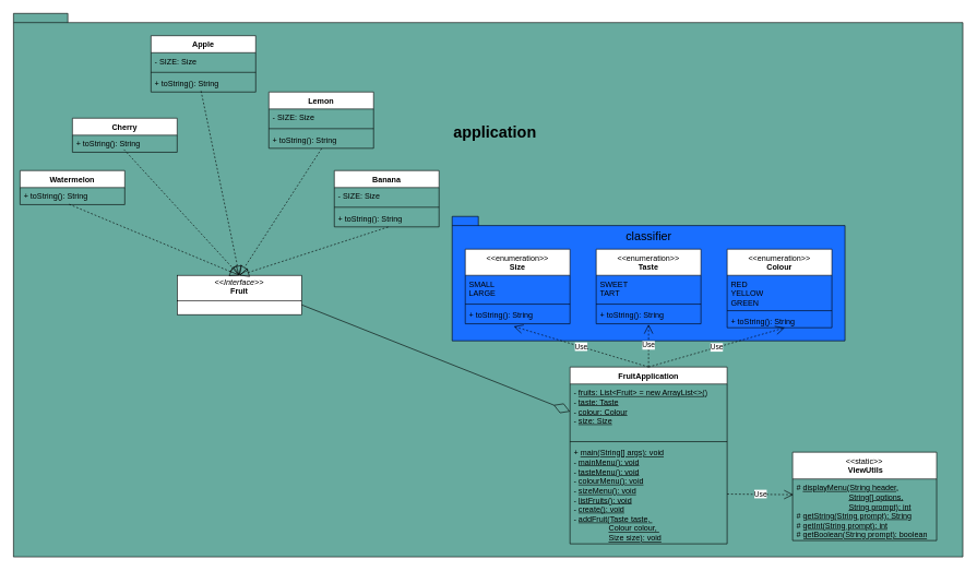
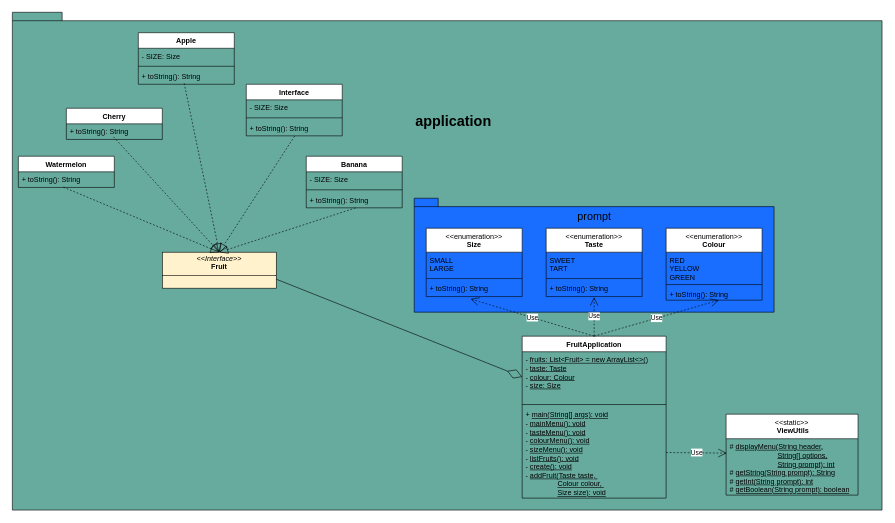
- <mxCell id="19" value="Lemon" style="swimlane;fontStyle=1;align=center;verticalAlign=top;childLayout=stackLayout;horizontal=1;startSize=26;horizontalStack=0;resizeParent=1;resizeParentMax=0;resizeLast=0;collapsible=1;marginBottom=0;whiteSpace=wrap;html=1;" parent="1" vertex="1"><mxGeometry x="410" y="140" width="160" height="86" as="geometry" /></mxCell>
+ <mxCell id="19" value="Interface" style="swimlane;fontStyle=1;align=center;verticalAlign=top;childLayout=stackLayout;horizontal=1;startSize=26;horizontalStack=0;resizeParent=1;resizeParentMax=0;resizeLast=0;collapsible=1;marginBottom=0;whiteSpace=wrap;html=1;" parent="1" vertex="1"><mxGeometry x="410" y="140" width="160" height="86" as="geometry" /></mxCell>
- <mxCell id="49" value="&lt;font style=&quot;font-size: 18px;&quot;&gt;classifier&lt;/font&gt;" style="text;html=1;align=center;verticalAlign=middle;resizable=0;points=[];autosize=1;strokeColor=none;fillColor=none;" vertex="1" parent="1"><mxGeometry x="945" y="340" width="90" height="40" as="geometry" /></mxCell>
+ <mxCell id="49" value="&lt;font style=&quot;font-size: 18px;&quot;&gt;prompt&lt;/font&gt;" style="text;html=1;align=center;verticalAlign=middle;resizable=0;points=[];autosize=1;strokeColor=none;fillColor=none;" vertex="1" parent="1"><mxGeometry x="945" y="340" width="90" height="40" as="geometry" /></mxCell>
- <mxCell id="8" value="&lt;p style=&quot;margin:0px;margin-top:4px;text-align:center;&quot;&gt;&lt;i&gt;&amp;lt;&amp;lt;Interface&amp;gt;&amp;gt;&lt;/i&gt;&lt;br&gt;&lt;b&gt;Fruit&lt;/b&gt;&lt;/p&gt;&lt;hr size=&quot;1&quot; style=&quot;border-style:solid;&quot;&gt;&lt;p style=&quot;margin:0px;margin-left:4px;&quot;&gt;&lt;/p&gt;&lt;p style=&quot;margin:0px;margin-left:4px;&quot;&gt;&lt;br&gt;&lt;/p&gt;" style="verticalAlign=top;align=left;overflow=fill;html=1;whiteSpace=wrap;" parent="1" vertex="1"><mxGeometry x="270" y="420" width="190" height="60" as="geometry" /></mxCell>
+ <mxCell id="8" value="&lt;p style=&quot;margin:0px;margin-top:4px;text-align:center;&quot;&gt;&lt;i&gt;&amp;lt;&amp;lt;Interface&amp;gt;&amp;gt;&lt;/i&gt;&lt;br&gt;&lt;b&gt;Fruit&lt;/b&gt;&lt;/p&gt;&lt;hr size=&quot;1&quot; style=&quot;border-style:solid;&quot;&gt;&lt;p style=&quot;margin:0px;margin-left:4px;&quot;&gt;&lt;/p&gt;&lt;p style=&quot;margin:0px;margin-left:4px;&quot;&gt;&lt;br&gt;&lt;/p&gt;" style="verticalAlign=top;align=left;overflow=fill;html=1;whiteSpace=wrap;fillColor=#fff2cc;" parent="1" vertex="1"><mxGeometry x="270" y="420" width="190" height="60" as="geometry" /></mxCell>
